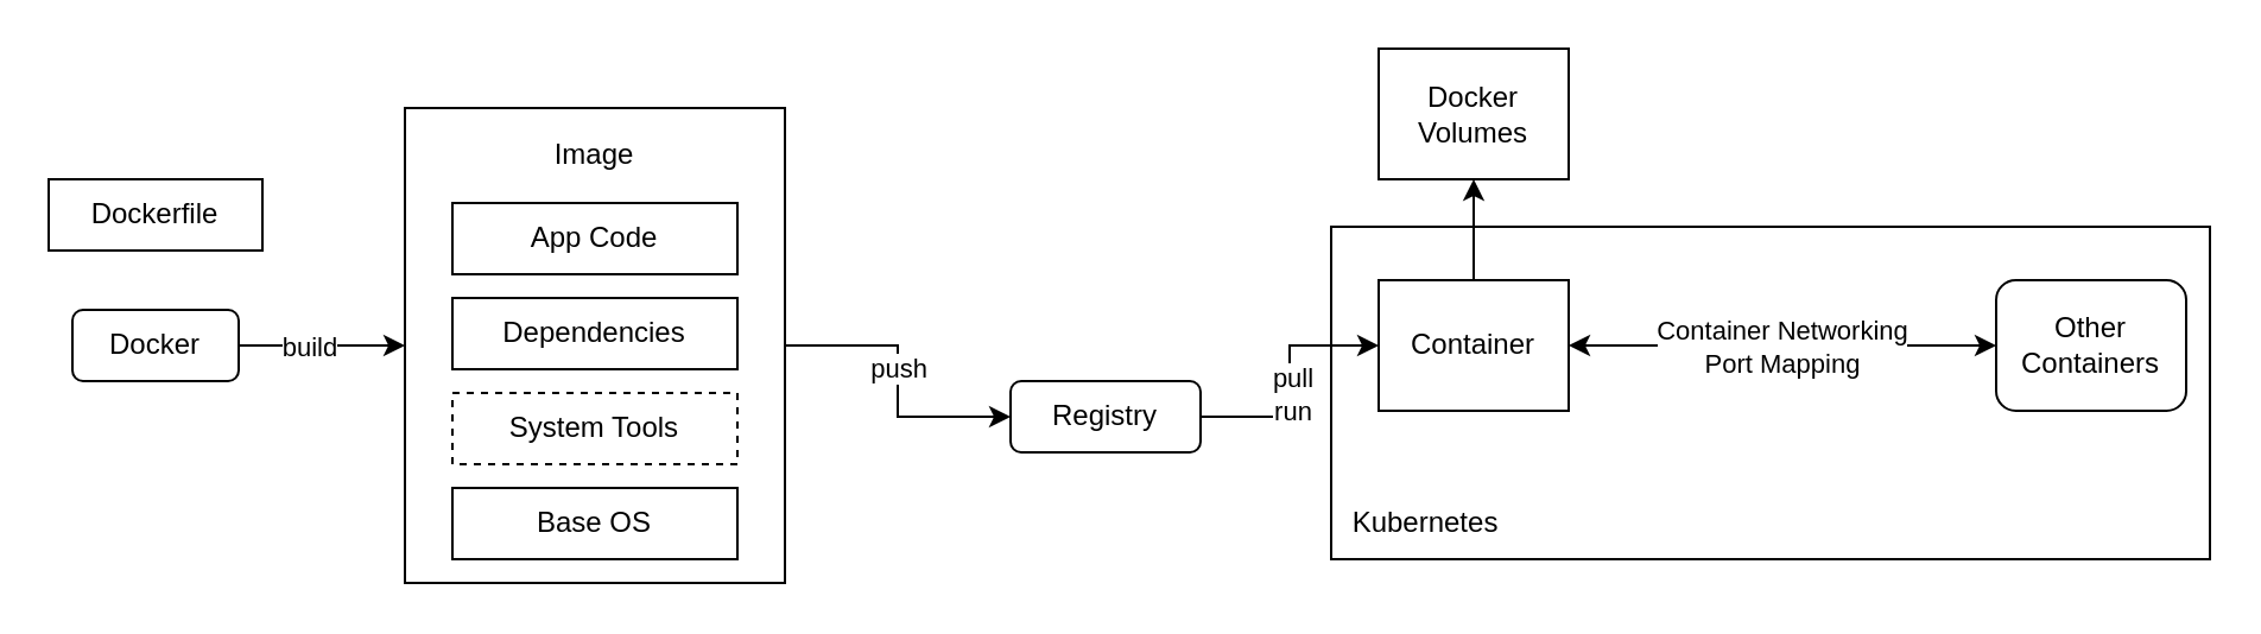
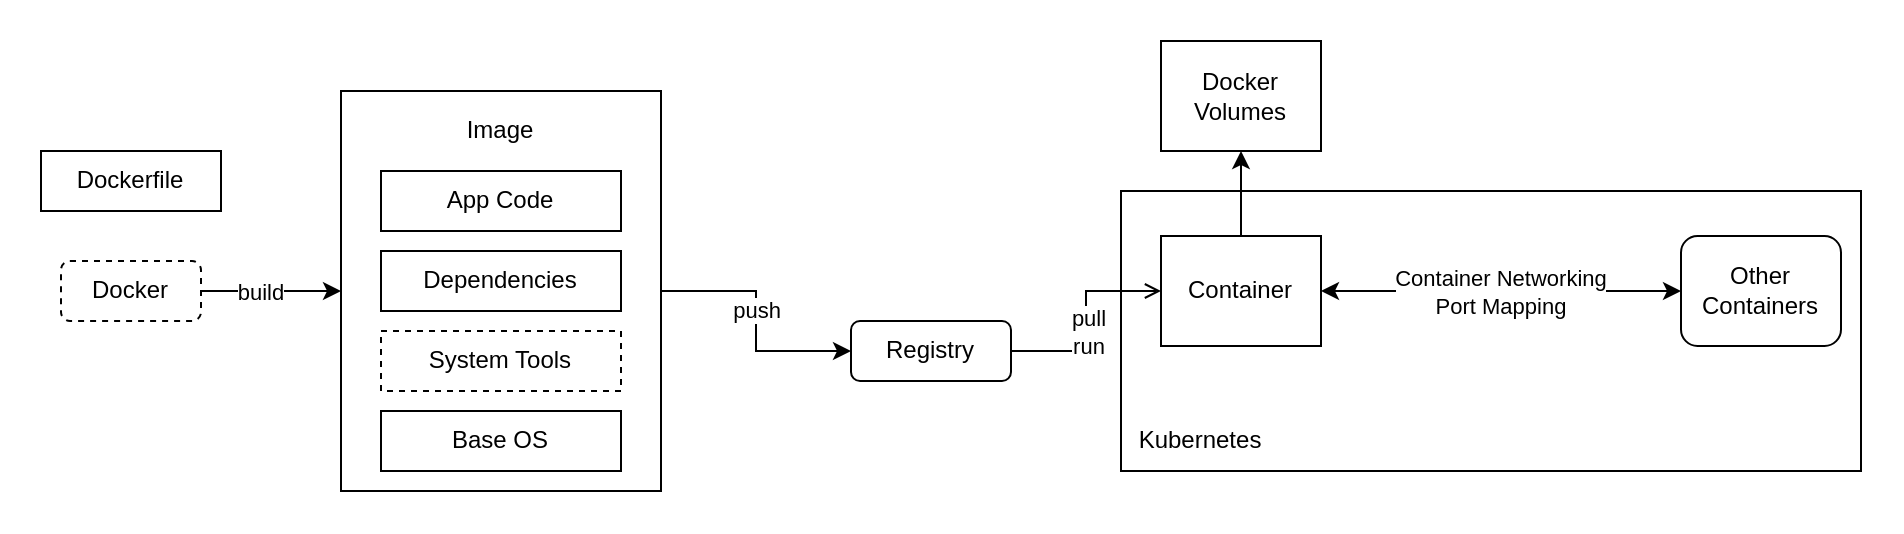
- <mxCell id="14" value="Docker" style="rounded=1;whiteSpace=wrap;html=1;" vertex="1" parent="1"><mxGeometry x="30" y="130" width="70" height="30" as="geometry" /></mxCell>
+ <mxCell id="14" value="Docker" style="rounded=1;whiteSpace=wrap;html=1;dashed=1;" vertex="1" parent="1"><mxGeometry x="30" y="130" width="70" height="30" as="geometry" /></mxCell>
- <mxCell id="15" style="edgeStyle=orthogonalEdgeStyle;rounded=0;orthogonalLoop=1;jettySize=auto;html=1;entryX=0;entryY=0.5;entryDx=0;entryDy=0;" edge="1" parent="1" source="17" target="21"><mxGeometry relative="1" as="geometry" /></mxCell>
+ <mxCell id="15" style="edgeStyle=orthogonalEdgeStyle;rounded=0;orthogonalLoop=1;jettySize=auto;html=1;entryX=0;entryY=0.5;entryDx=0;entryDy=0;endArrow=open;" edge="1" parent="1" source="17" target="21"><mxGeometry relative="1" as="geometry" /></mxCell>
